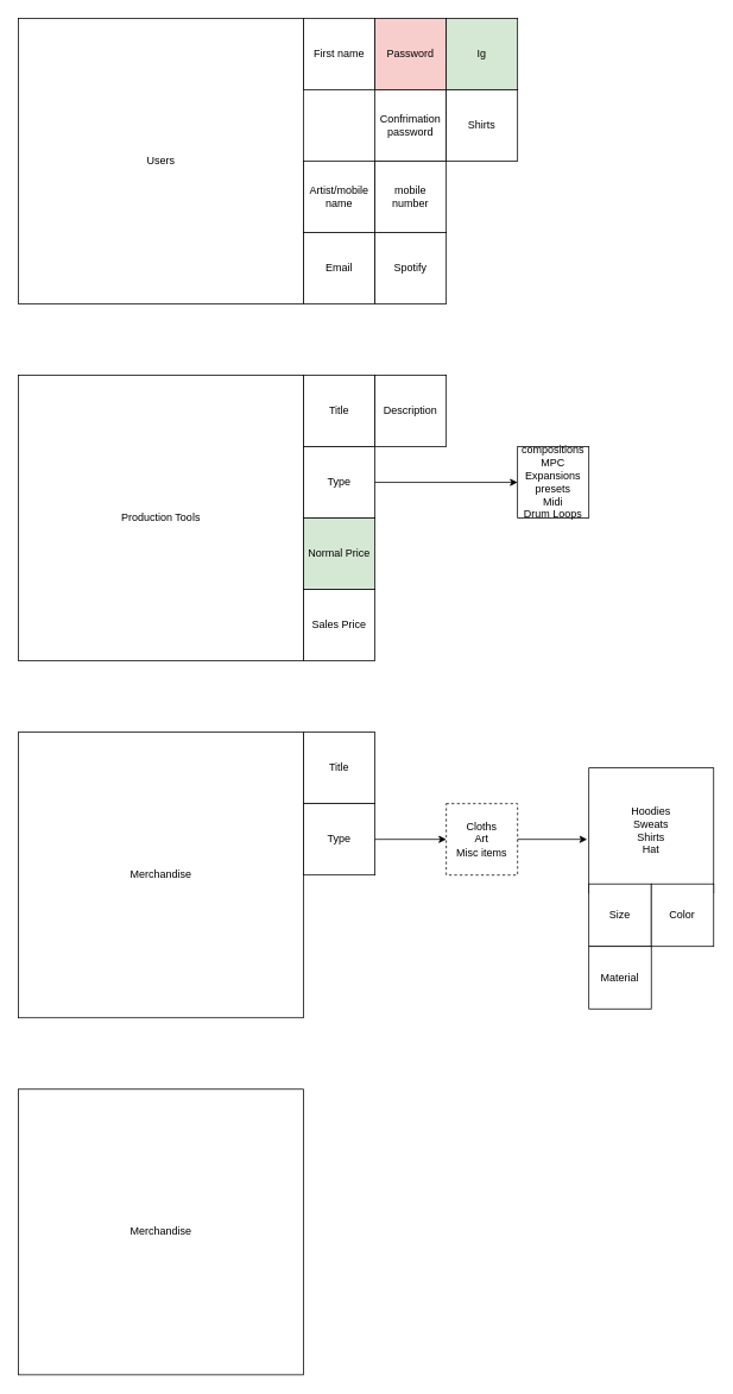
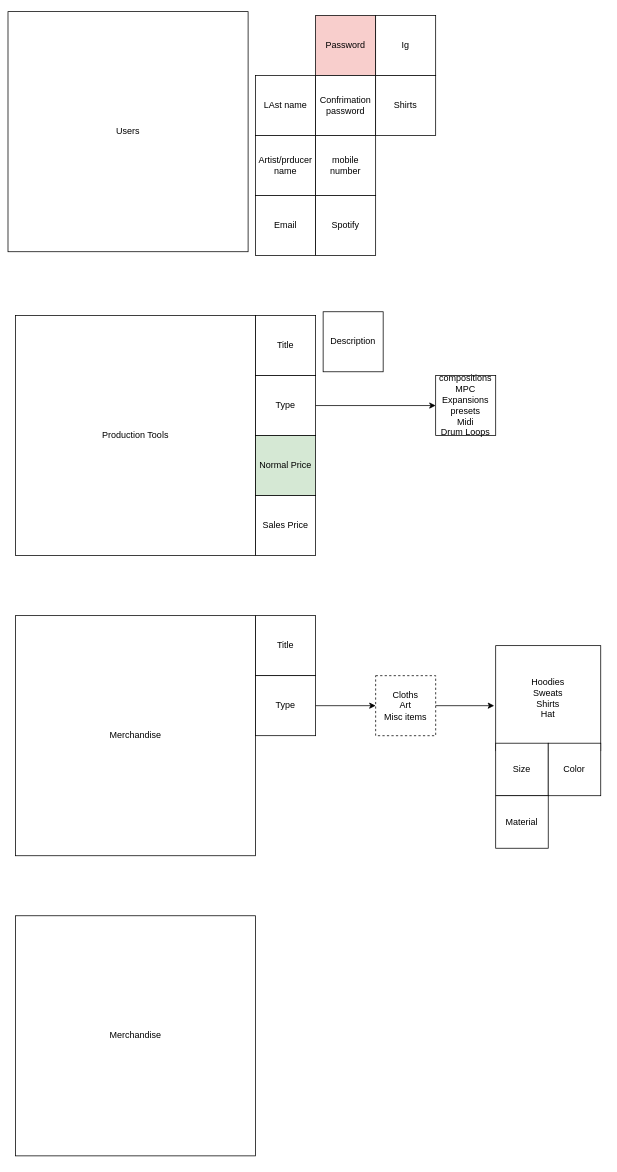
- <mxCell id="3" value="First name" style="whiteSpace=wrap;html=1;aspect=fixed;" vertex="1" parent="1"><mxGeometry x="340" width="80" height="80" as="geometry" y="20" /></mxCell>
- <mxCell id="11" value="Ig" style="whiteSpace=wrap;html=1;aspect=fixed;fillColor=#d5e8d4;" vertex="1" parent="1"><mxGeometry x="500" width="80" height="80" as="geometry" y="20" /></mxCell>
+ <mxCell id="11" value="Ig" style="whiteSpace=wrap;html=1;aspect=fixed;" vertex="1" parent="1"><mxGeometry x="500" width="80" height="80" as="geometry" y="20" /></mxCell>
+ <mxCell id="4" value="LAst name" style="whiteSpace=wrap;html=1;aspect=fixed;" vertex="1" parent="1"><mxGeometry x="340" y="100" width="80" height="80" as="geometry" /></mxCell>
- <mxCell id="2" value="Users" style="whiteSpace=wrap;html=1;aspect=fixed;" vertex="1" parent="1"><mxGeometry width="320" height="320" as="geometry" x="20" y="20" /></mxCell>
+ <mxCell id="2" value="Users" style="whiteSpace=wrap;html=1;aspect=fixed;" vertex="1" parent="1"><mxGeometry x="10" y="15" width="320" height="320" as="geometry" /></mxCell>
- <mxCell id="5" value="Artist/mobile name" style="whiteSpace=wrap;html=1;aspect=fixed;" vertex="1" parent="1"><mxGeometry x="340" y="180" width="80" height="80" as="geometry" /></mxCell>
+ <mxCell id="5" value="Artist/prducer name" style="whiteSpace=wrap;html=1;aspect=fixed;" vertex="1" parent="1"><mxGeometry x="340" y="180" width="80" height="80" as="geometry" /></mxCell>
- <mxCell id="20" value="Description" style="whiteSpace=wrap;html=1;aspect=fixed;" vertex="1" parent="1"><mxGeometry x="420" y="420" width="80" height="80" as="geometry" /></mxCell>
+ <mxCell id="20" value="Description" style="whiteSpace=wrap;html=1;aspect=fixed;" vertex="1" parent="1"><mxGeometry x="430" y="415" width="80" height="80" as="geometry" /></mxCell>
